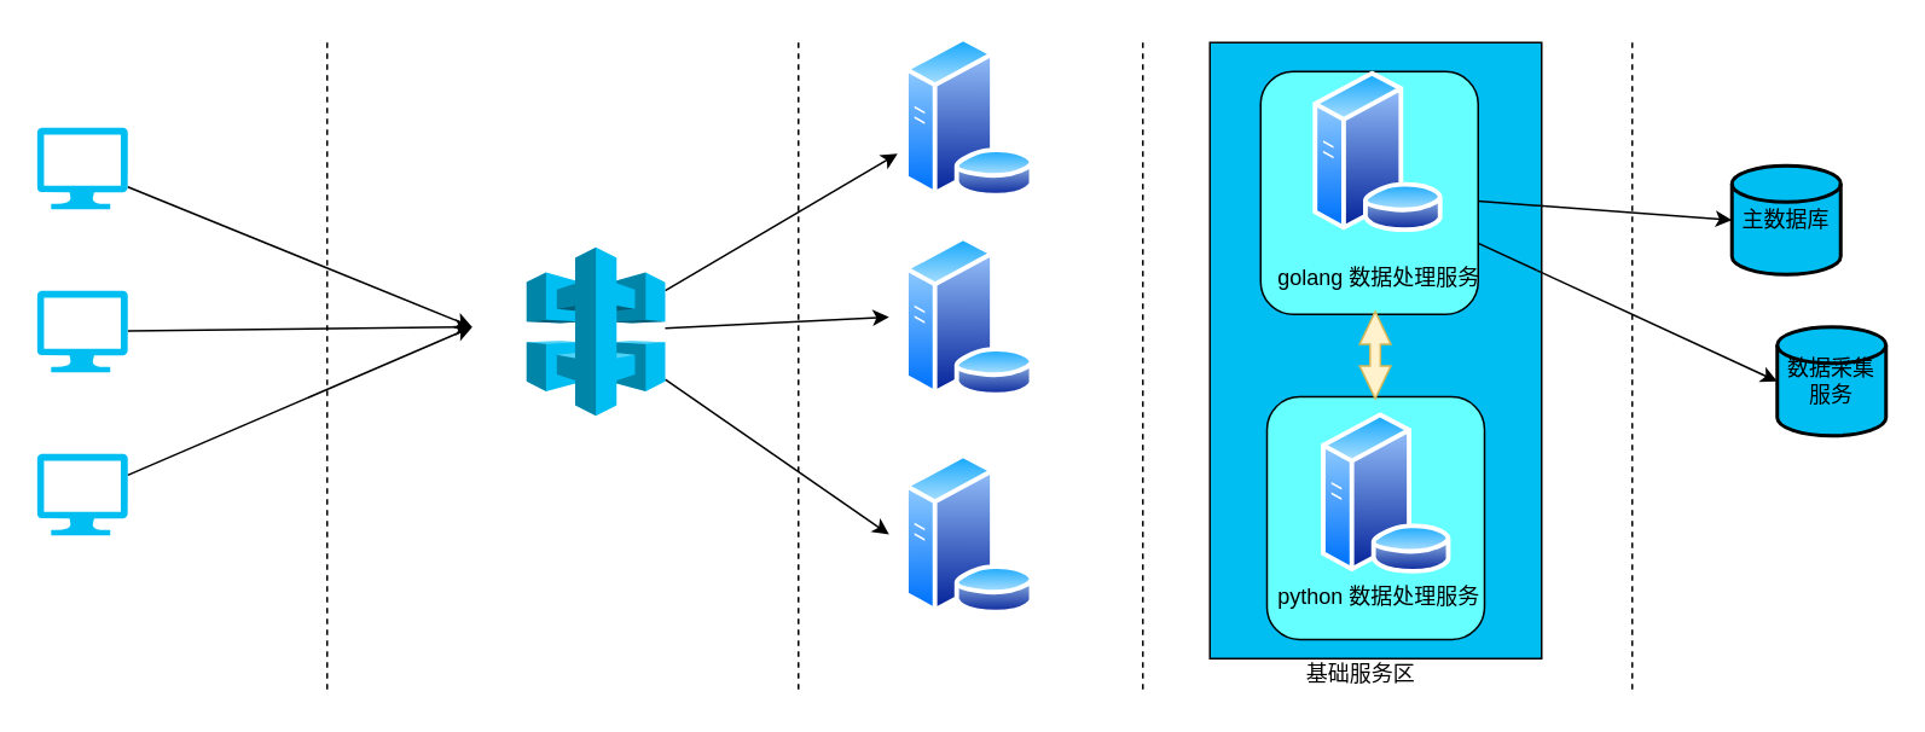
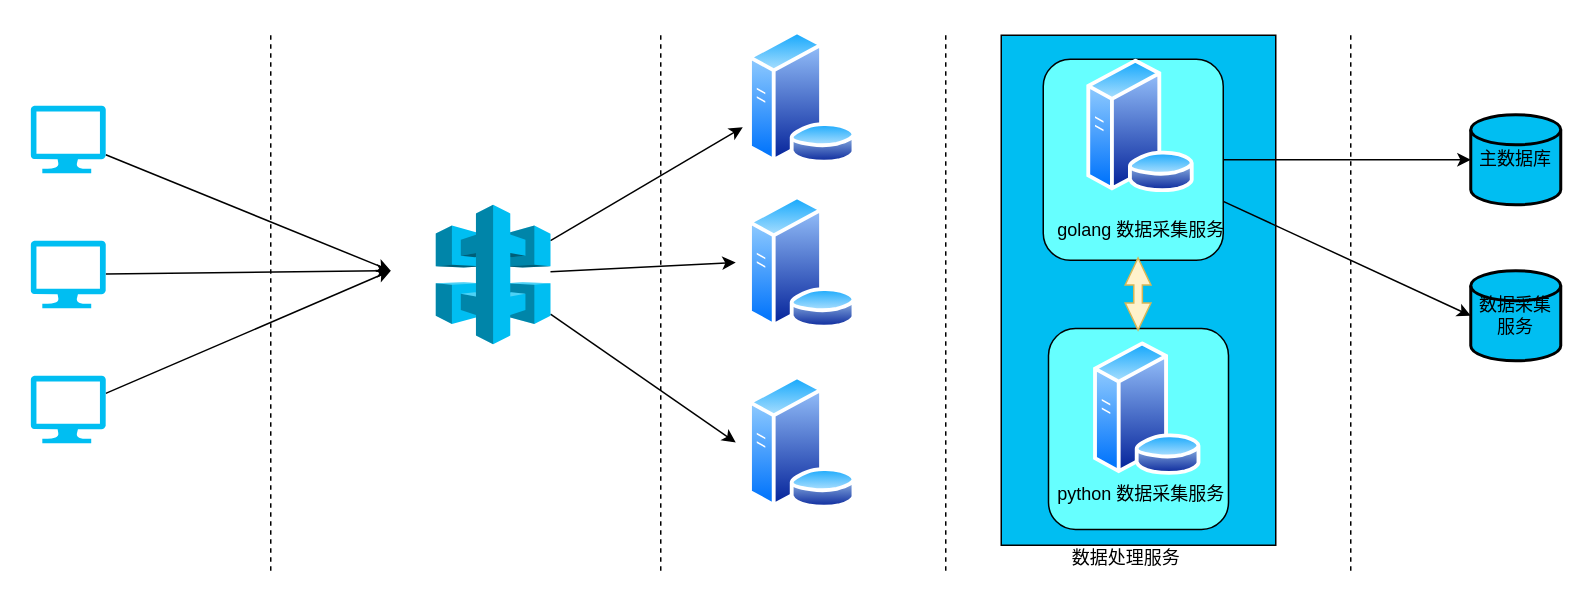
- <mxCell id="30" value="主数据库" style="strokeWidth=2;html=1;shape=mxgraph.flowchart.database;whiteSpace=wrap;fillColor=#00BEF2;" vertex="1" parent="1"><mxGeometry x="955" y="91" width="60" height="60" as="geometry" /></mxCell>
+ <mxCell id="30" value="主数据库" style="strokeWidth=2;html=1;shape=mxgraph.flowchart.database;whiteSpace=wrap;fillColor=#00BEF2;" vertex="1" parent="1"><mxGeometry x="980" y="76" width="60" height="60" as="geometry" /></mxCell>
- <mxCell id="25" value="golang 数据处理服务" style="text;html=1;align=center;verticalAlign=middle;resizable=0;points=[];autosize=1;strokeColor=none;fillColor=none;" vertex="1" parent="1"><mxGeometry x="695" y="143" width="130" height="20" as="geometry" /></mxCell>
+ <mxCell id="25" value="golang 数据采集服务" style="text;html=1;align=center;verticalAlign=middle;resizable=0;points=[];autosize=1;strokeColor=none;fillColor=none;" vertex="1" parent="1"><mxGeometry x="695" y="143" width="130" height="20" as="geometry" /></mxCell>
- <mxCell id="26" value="python 数据处理服务" style="text;html=1;align=center;verticalAlign=middle;resizable=0;points=[];autosize=1;strokeColor=none;fillColor=none;" vertex="1" parent="1"><mxGeometry x="695" y="318.5" width="130" height="20" as="geometry" /></mxCell>
+ <mxCell id="26" value="python 数据采集服务" style="text;html=1;align=center;verticalAlign=middle;resizable=0;points=[];autosize=1;strokeColor=none;fillColor=none;" vertex="1" parent="1"><mxGeometry x="695" y="318.5" width="130" height="20" as="geometry" /></mxCell>
- <mxCell id="28" value="基础服务区" style="text;html=1;align=center;verticalAlign=middle;resizable=0;points=[];autosize=1;strokeColor=none;fillColor=none;" vertex="1" parent="1"><mxGeometry x="710" y="362" width="80" height="20" as="geometry" /></mxCell>
+ <mxCell id="28" value="数据处理服务" style="text;html=1;align=center;verticalAlign=middle;resizable=0;points=[];autosize=1;strokeColor=none;fillColor=none;" vertex="1" parent="1"><mxGeometry x="710" y="362" width="80" height="20" as="geometry" /></mxCell>
